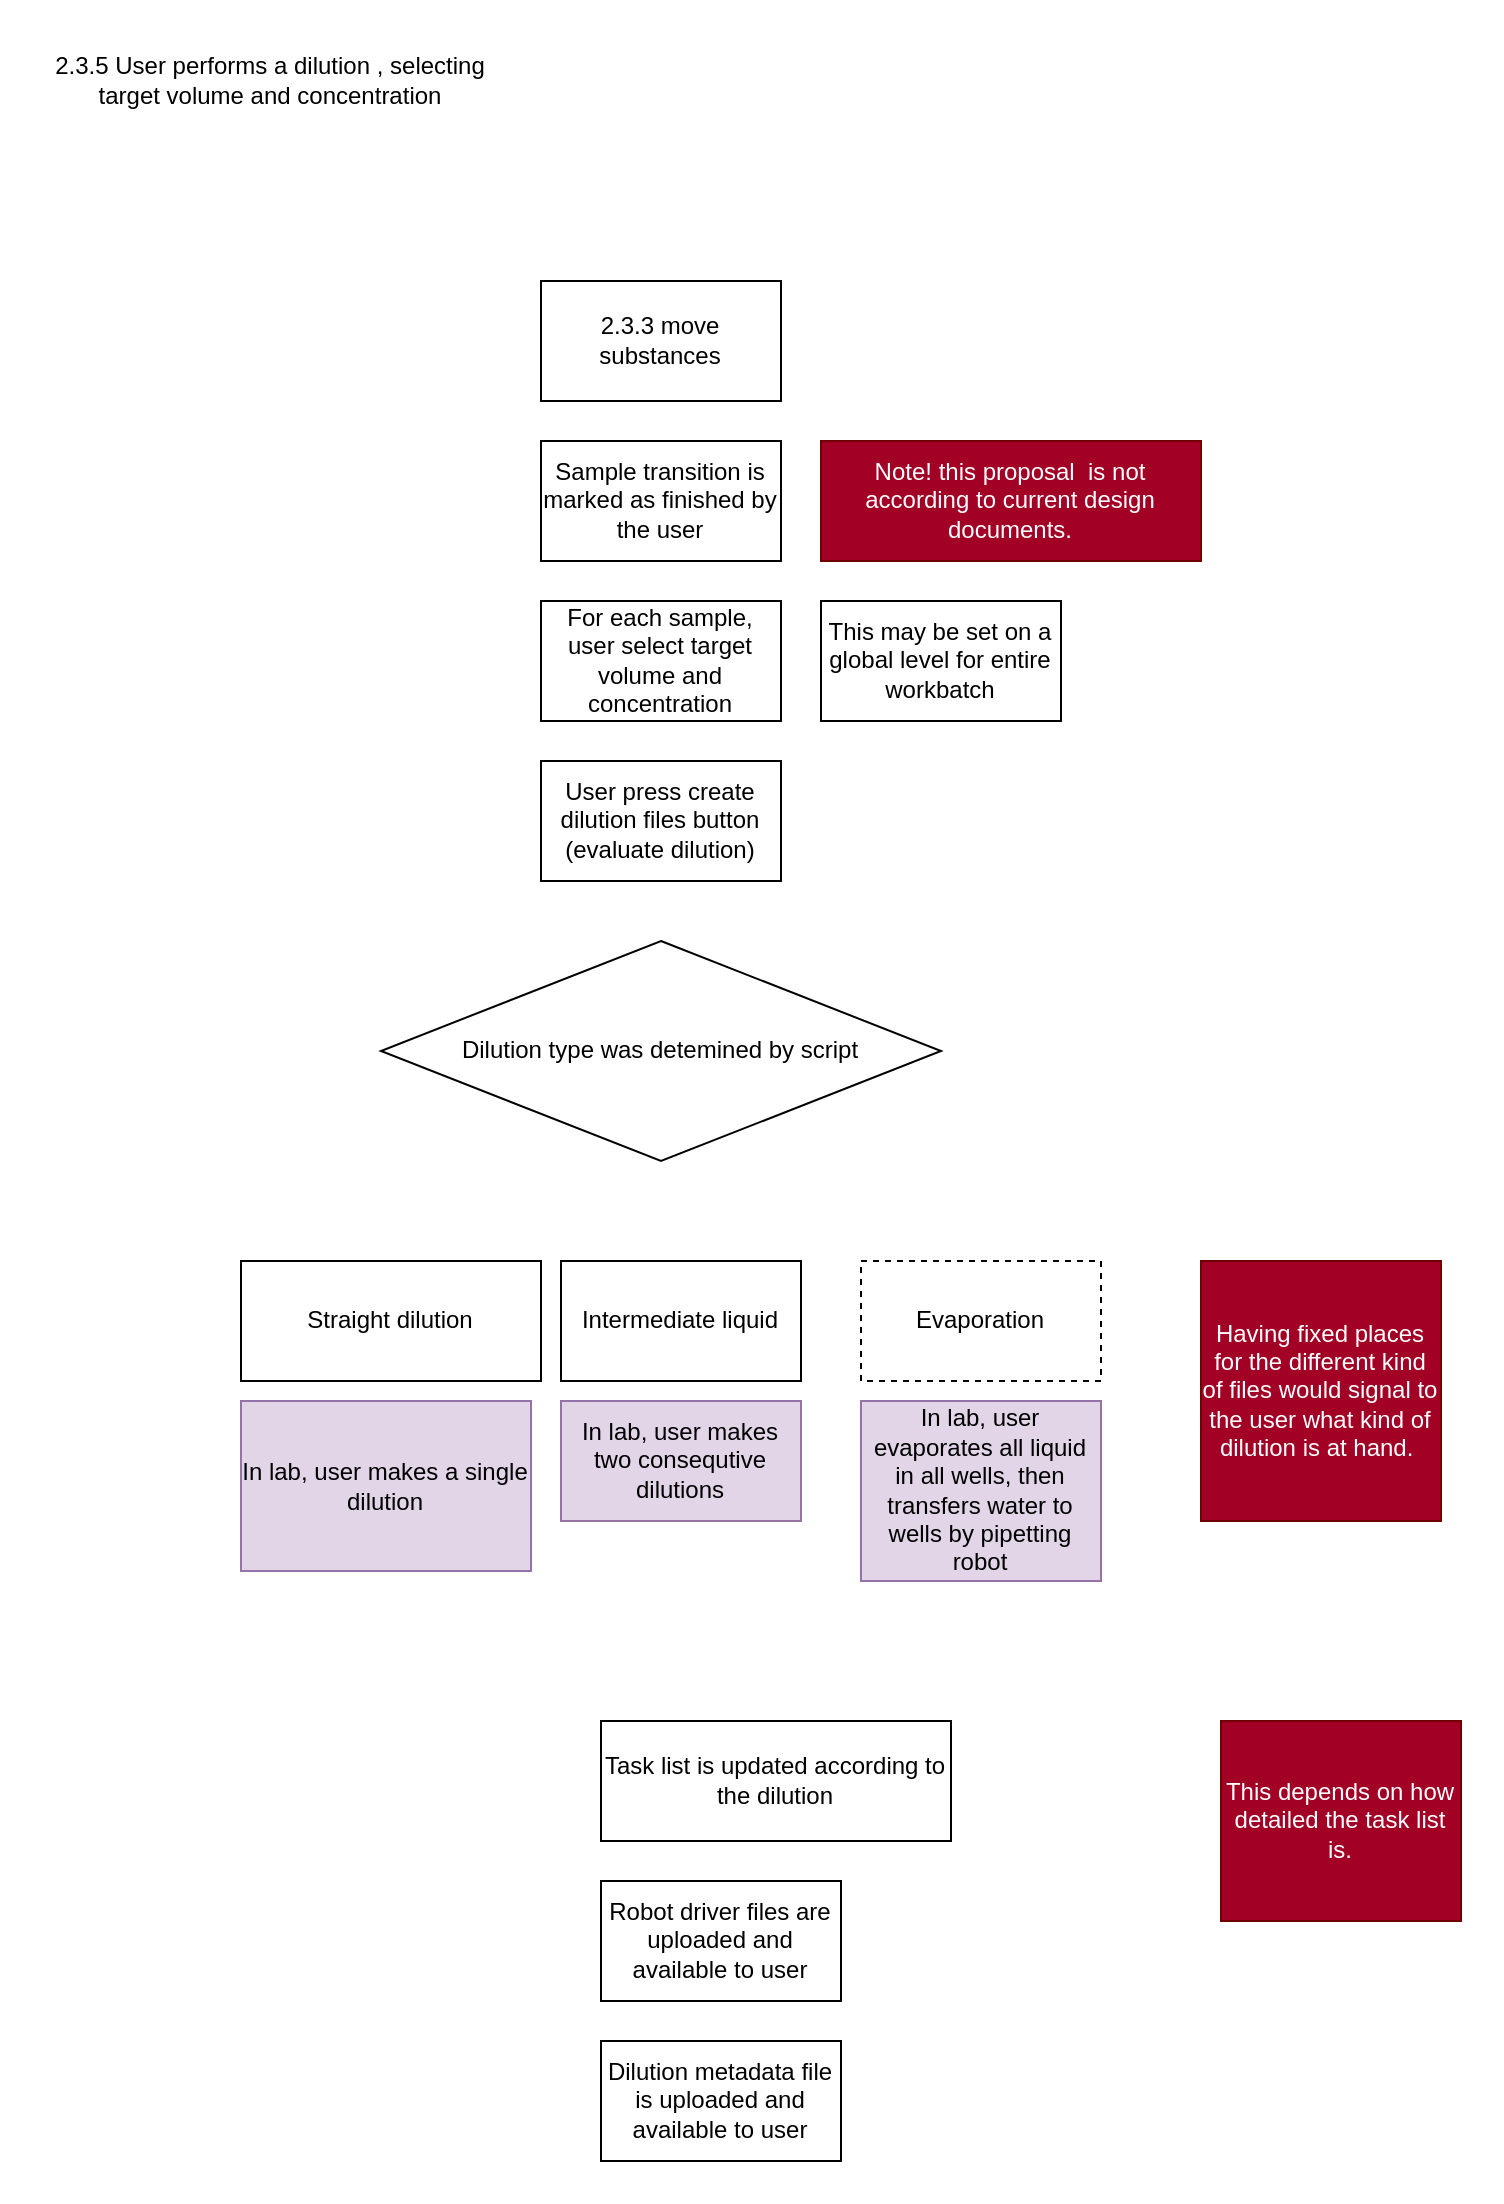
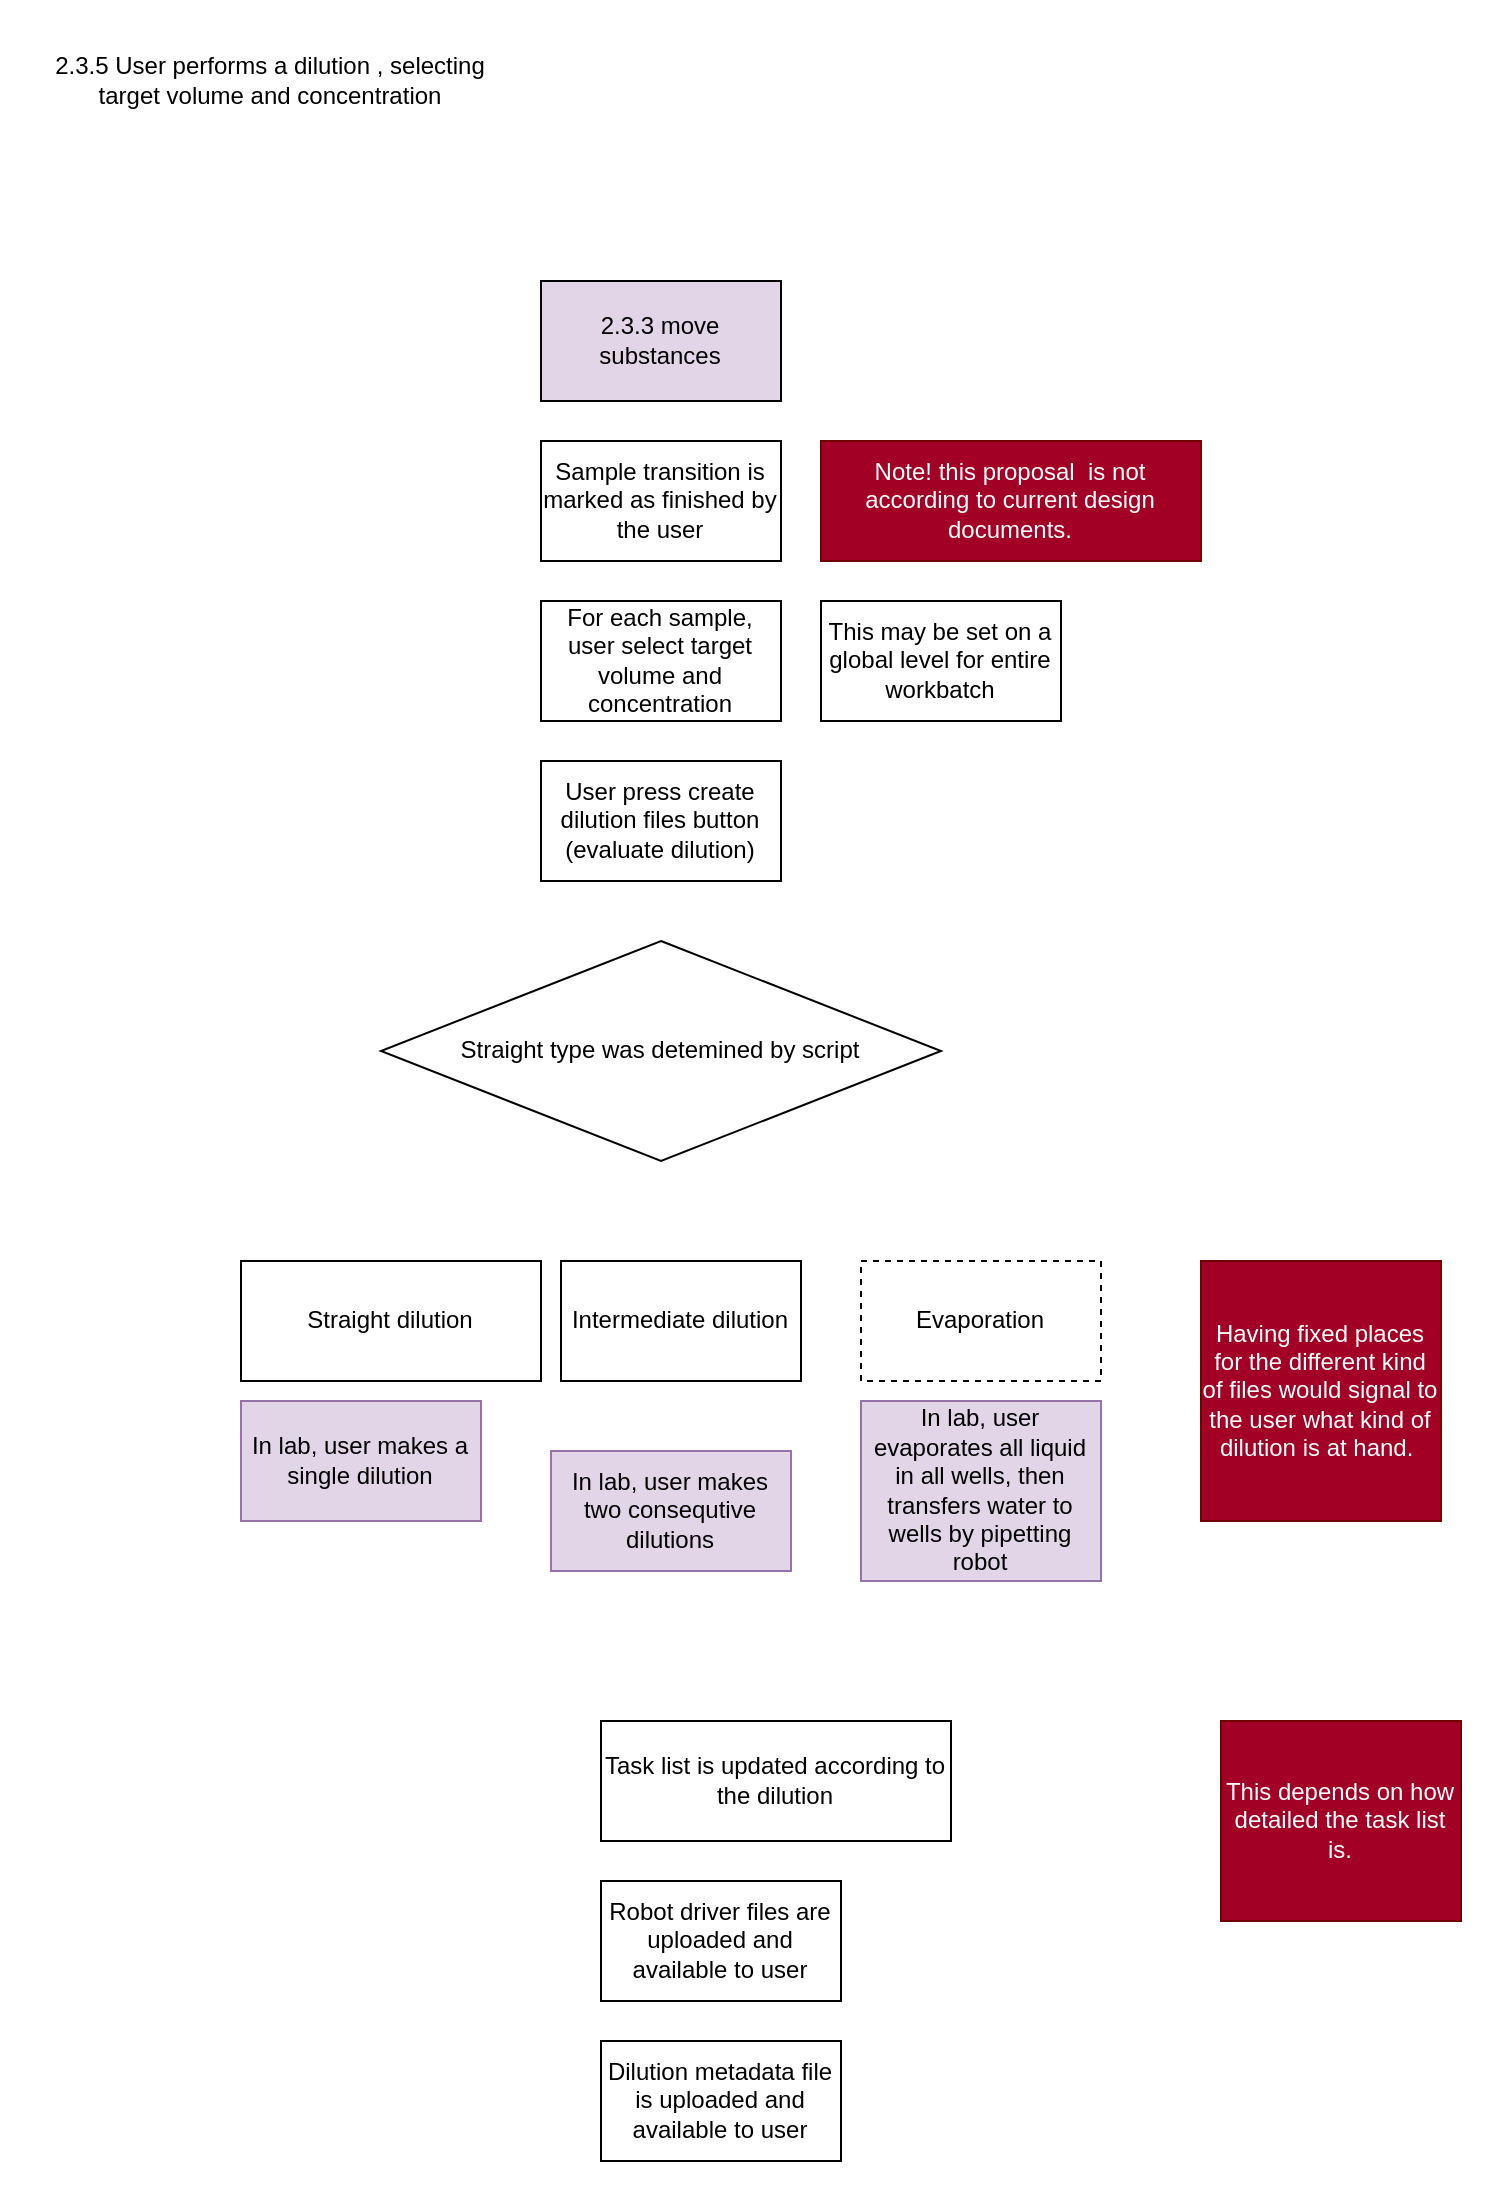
- <mxCell id="3" value="2.3.3 move substances" style="whiteSpace=wrap;html=1;rounded=0;" vertex="1" parent="1"><mxGeometry x="270" y="140" width="120" height="60" as="geometry" /></mxCell>
+ <mxCell id="3" value="2.3.3 move substances" style="whiteSpace=wrap;html=1;rounded=0;fillColor=#e1d5e7;" vertex="1" parent="1"><mxGeometry x="270" y="140" width="120" height="60" as="geometry" /></mxCell>
- <mxCell id="8" value="Dilution type was detemined by script" style="rhombus;whiteSpace=wrap;html=1;" vertex="1" parent="1"><mxGeometry x="190" y="470" width="280" height="110" as="geometry" /></mxCell>
+ <mxCell id="8" value="Straight type was detemined by script" style="rhombus;whiteSpace=wrap;html=1;" vertex="1" parent="1"><mxGeometry x="190" y="470" width="280" height="110" as="geometry" /></mxCell>
- <mxCell id="10" value="Intermediate liquid" style="whiteSpace=wrap;html=1;rounded=0;" vertex="1" parent="1"><mxGeometry x="280" y="630" width="120" height="60" as="geometry" /></mxCell>
+ <mxCell id="10" value="Intermediate dilution" style="whiteSpace=wrap;html=1;rounded=0;" vertex="1" parent="1"><mxGeometry x="280" y="630" width="120" height="60" as="geometry" /></mxCell>
- <mxCell id="13" value="In lab, user makes two consequtive dilutions" style="whiteSpace=wrap;html=1;rounded=0;fillColor=#e1d5e7;strokeColor=#9673a6;" vertex="1" parent="1"><mxGeometry x="280" y="700" width="120" height="60" as="geometry" /></mxCell>
+ <mxCell id="13" value="In lab, user makes two consequtive dilutions" style="whiteSpace=wrap;html=1;rounded=0;fillColor=#e1d5e7;strokeColor=#9673a6;" vertex="1" parent="1"><mxGeometry x="275" y="725" width="120" height="60" as="geometry" /></mxCell>
- <mxCell id="12" value="In lab, user makes a single dilution" style="whiteSpace=wrap;html=1;rounded=0;fillColor=#e1d5e7;strokeColor=#9673a6;" vertex="1" parent="1"><mxGeometry x="120" y="700" width="145" height="85" as="geometry" /></mxCell>
+ <mxCell id="12" value="In lab, user makes a single dilution" style="whiteSpace=wrap;html=1;rounded=0;fillColor=#e1d5e7;strokeColor=#9673a6;" vertex="1" parent="1"><mxGeometry x="120" y="700" width="120" height="60" as="geometry" /></mxCell>
